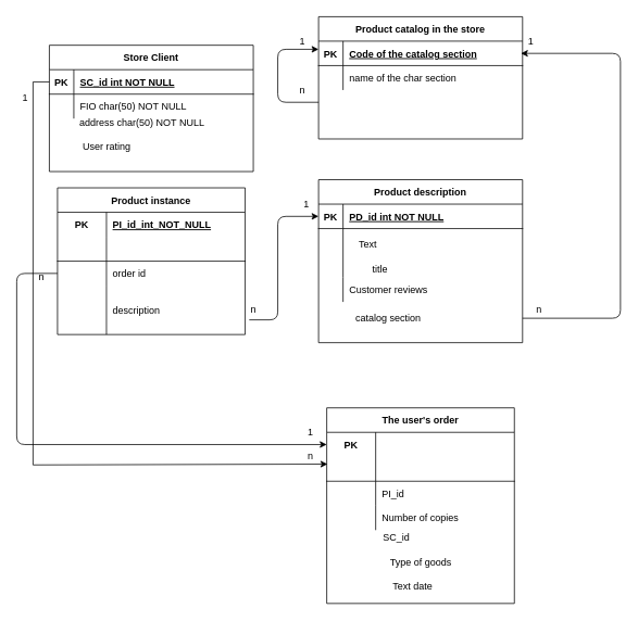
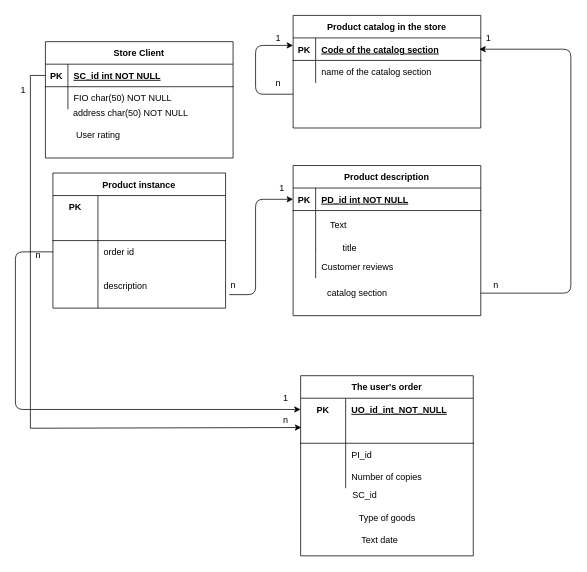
- <mxCell id="8" value="name of the char section" style="shape=partialRectangle;overflow=hidden;connectable=0;fillColor=none;top=0;left=0;bottom=0;right=0;align=left;spacingLeft=6;" parent="6" vertex="1"><mxGeometry x="30" width="220" height="30" as="geometry" /></mxCell>
+ <mxCell id="8" value="name of the catalog section" style="shape=partialRectangle;overflow=hidden;connectable=0;fillColor=none;top=0;left=0;bottom=0;right=0;align=left;spacingLeft=6;" parent="6" vertex="1"><mxGeometry x="30" width="220" height="30" as="geometry" /></mxCell>
- <mxCell id="31" value="PI_id_int_NOT_NULL" style="shape=partialRectangle;connectable=0;fillColor=none;top=0;left=0;bottom=0;right=0;align=left;spacingLeft=6;fontStyle=5;overflow=hidden;" parent="29" vertex="1"><mxGeometry x="60" width="170" height="30" as="geometry" /></mxCell>
+ <mxCell id="44" value="UO_id_int_NOT_NULL" style="shape=partialRectangle;connectable=0;fillColor=none;top=0;left=0;bottom=0;right=0;align=left;spacingLeft=6;fontStyle=5;overflow=hidden;" parent="42" vertex="1"><mxGeometry x="60" width="170" height="30" as="geometry" /></mxCell>
